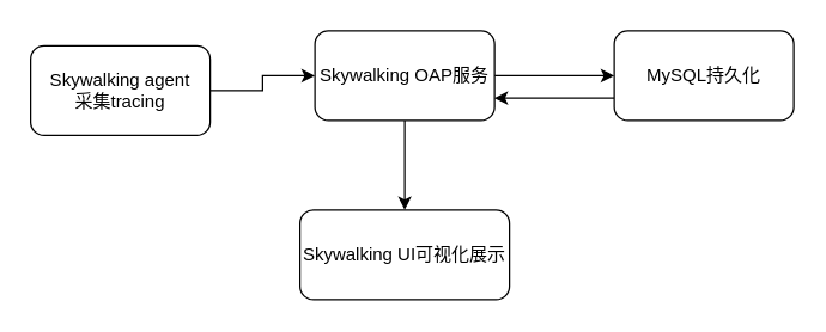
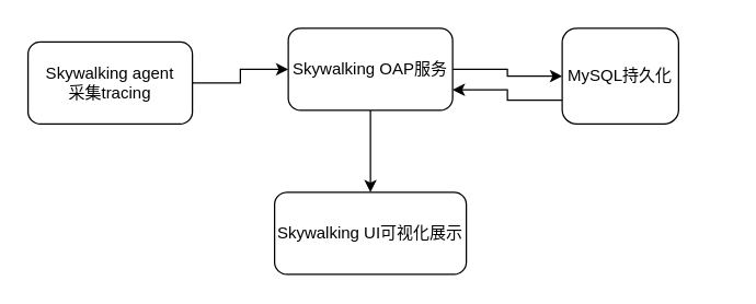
- <mxCell id="8" value="MySQL持久化" style="whiteSpace=wrap;html=1;rounded=1;" vertex="1" parent="1"><mxGeometry x="410" y="20" width="120" height="60" as="geometry" /></mxCell>
+ <mxCell id="8" value="MySQL持久化" style="whiteSpace=wrap;html=1;rounded=1;" vertex="1" parent="1"><mxGeometry x="410" y="20" width="85" height="70" as="geometry" /></mxCell>
